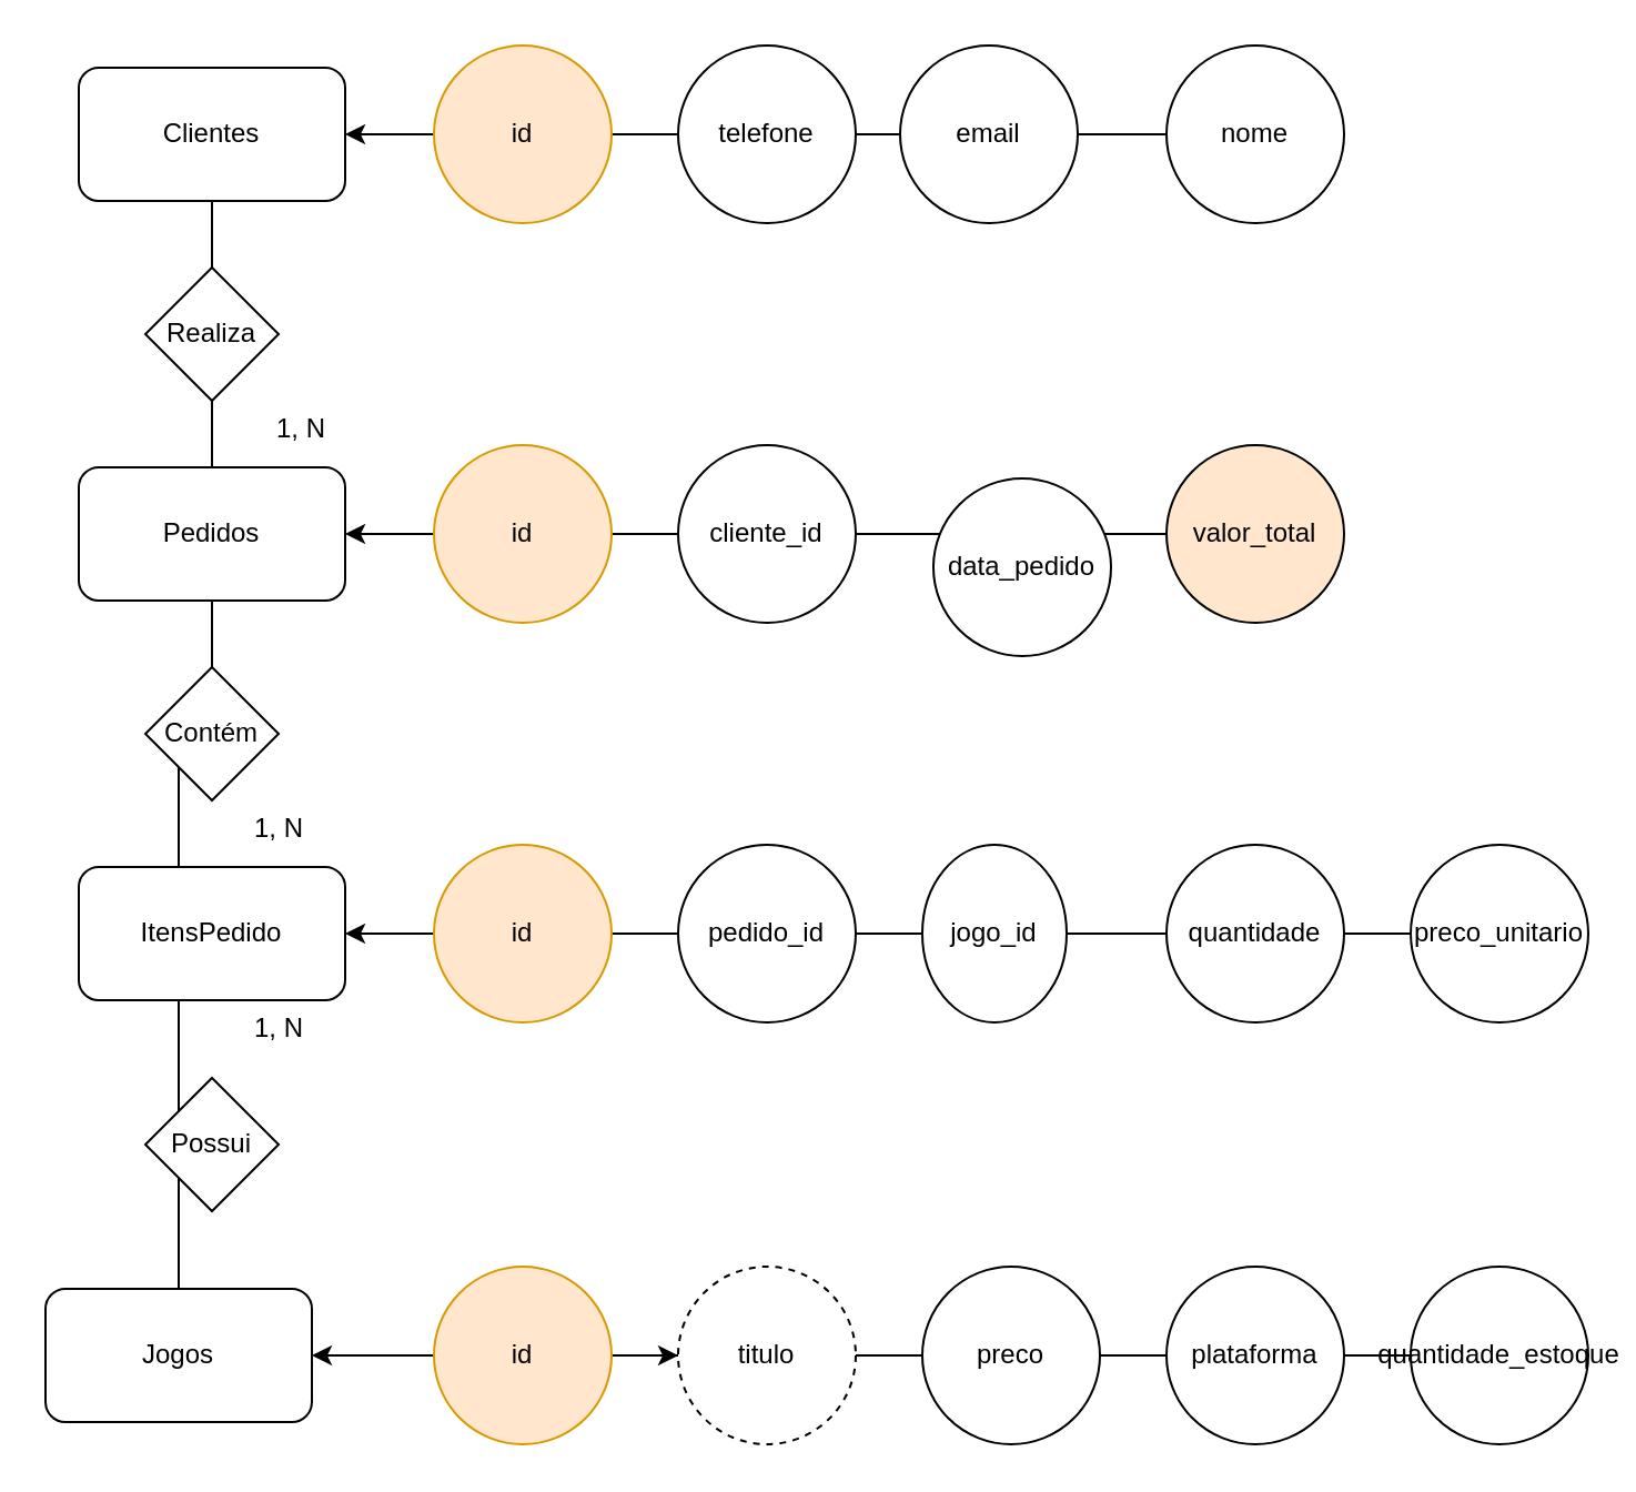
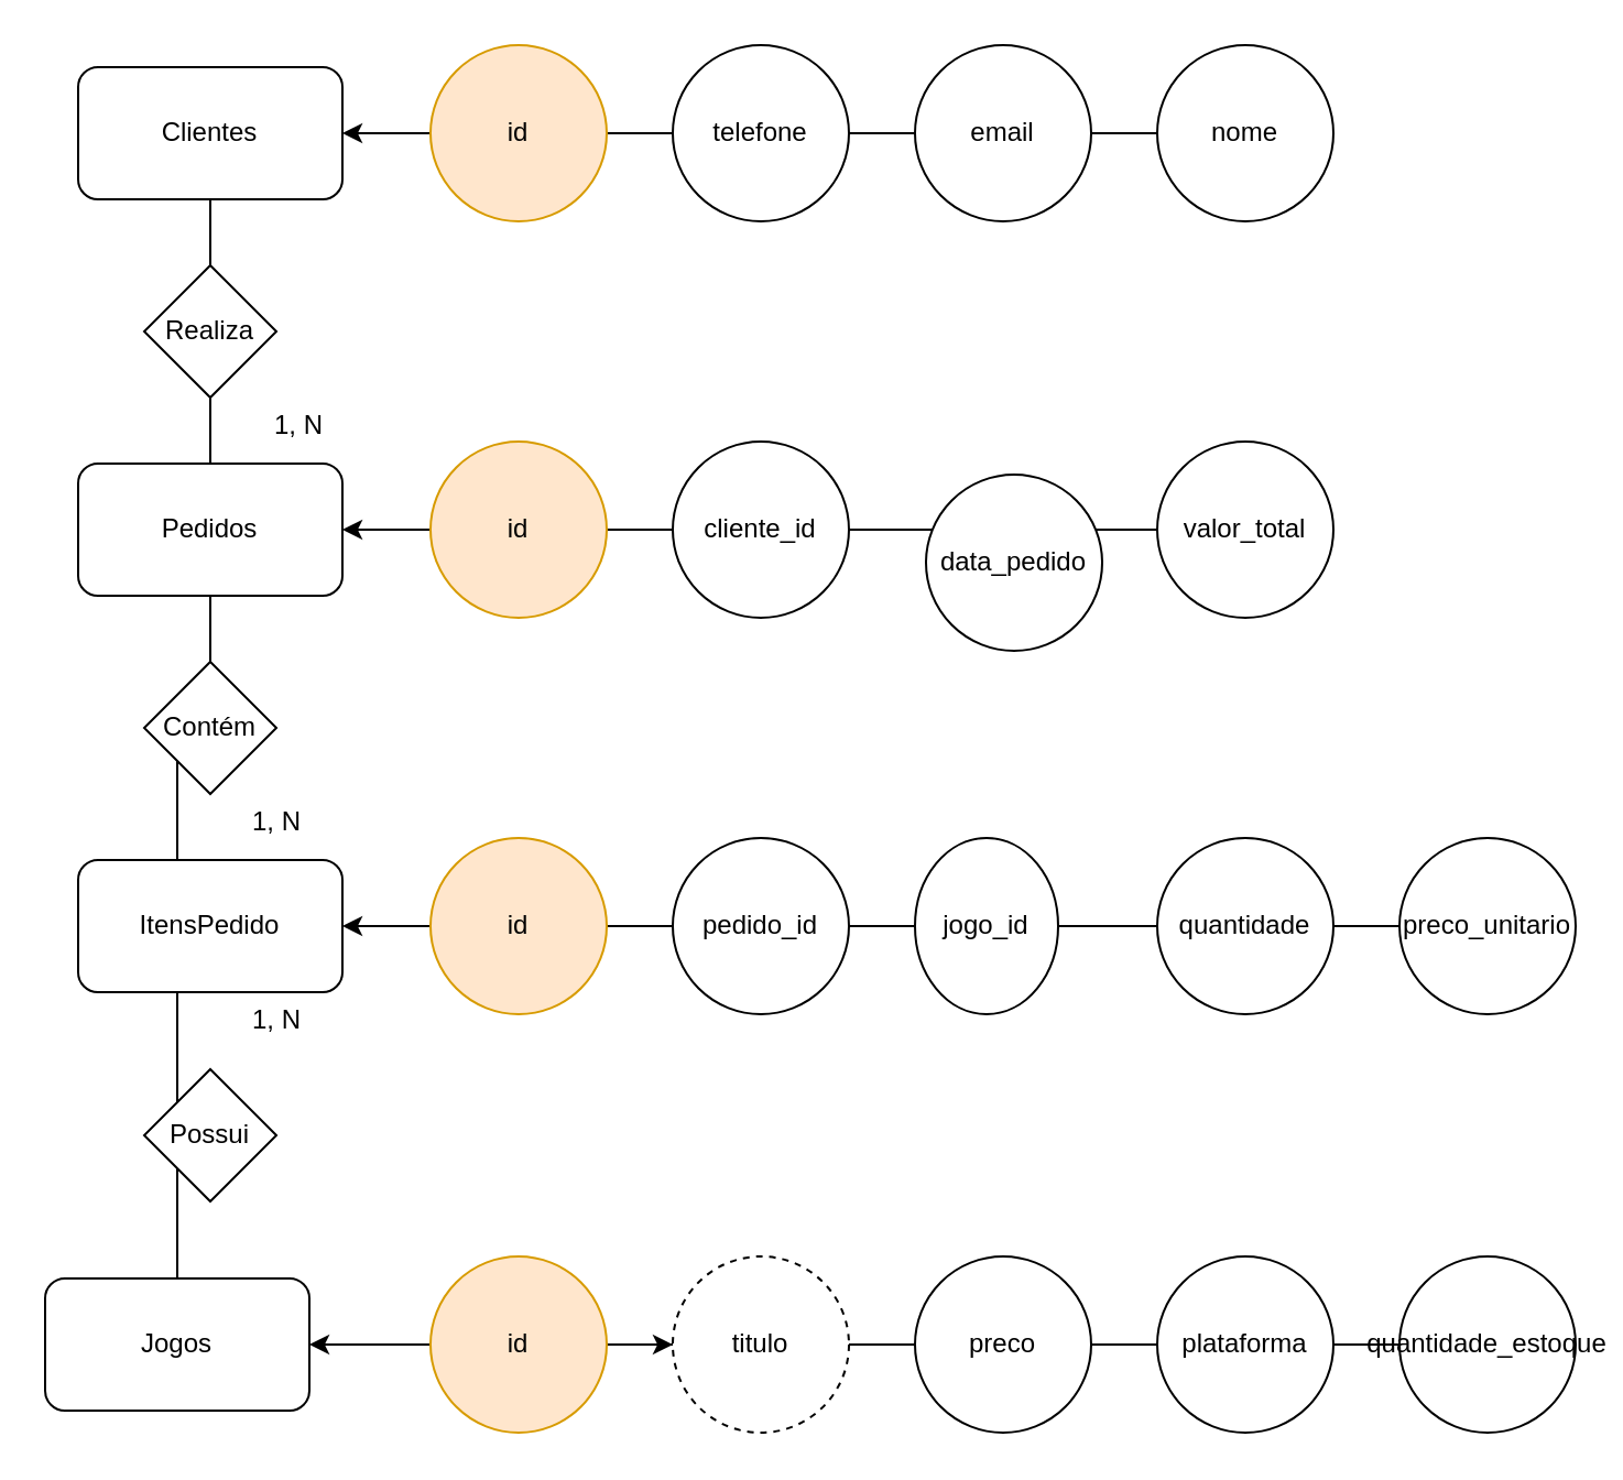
- <mxCell id="12" value="email" style="ellipse;whiteSpace=wrap;html=1;" vertex="1" parent="1"><mxGeometry x="405" y="20" width="80" height="80" as="geometry" /></mxCell>
+ <mxCell id="12" value="email" style="ellipse;whiteSpace=wrap;html=1;" vertex="1" parent="1"><mxGeometry x="415" y="20" width="80" height="80" as="geometry" /></mxCell>
- <mxCell id="23" value="valor_total" style="ellipse;whiteSpace=wrap;html=1;fillColor=#ffe6cc;" vertex="1" parent="1"><mxGeometry x="525" y="200" width="80" height="80" as="geometry" /></mxCell>
+ <mxCell id="23" value="valor_total" style="ellipse;whiteSpace=wrap;html=1;" vertex="1" parent="1"><mxGeometry x="525" y="200" width="80" height="80" as="geometry" /></mxCell>
